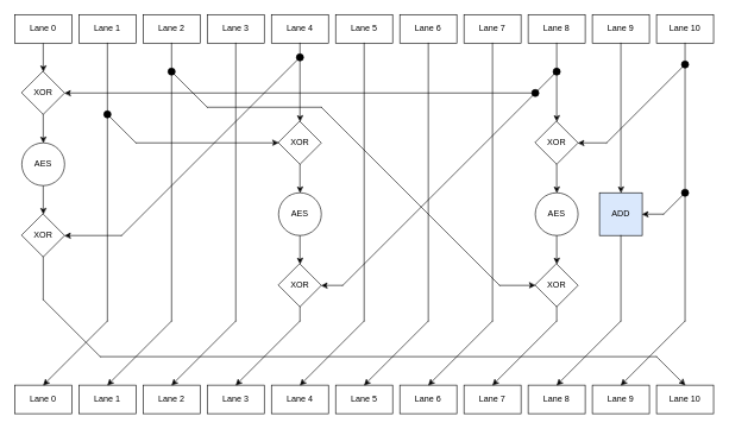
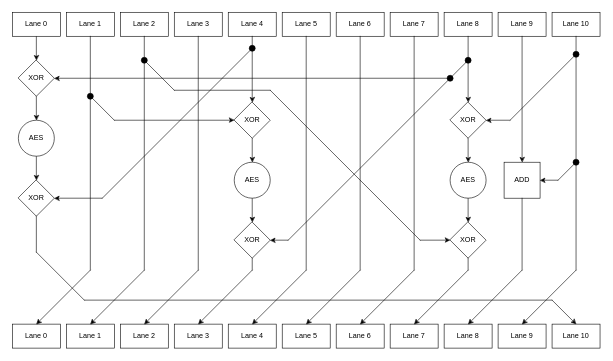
- <mxCell id="73" value="ADD" style="whiteSpace=wrap;html=1;aspect=fixed;linecap=round;fillColor=#dae8fc;" parent="1" vertex="1"><mxGeometry x="840" y="270" width="60" height="60" as="geometry" /></mxCell>
+ <mxCell id="73" value="ADD" style="whiteSpace=wrap;html=1;aspect=fixed;linecap=round;" parent="1" vertex="1"><mxGeometry x="840" y="270" width="60" height="60" as="geometry" /></mxCell>
